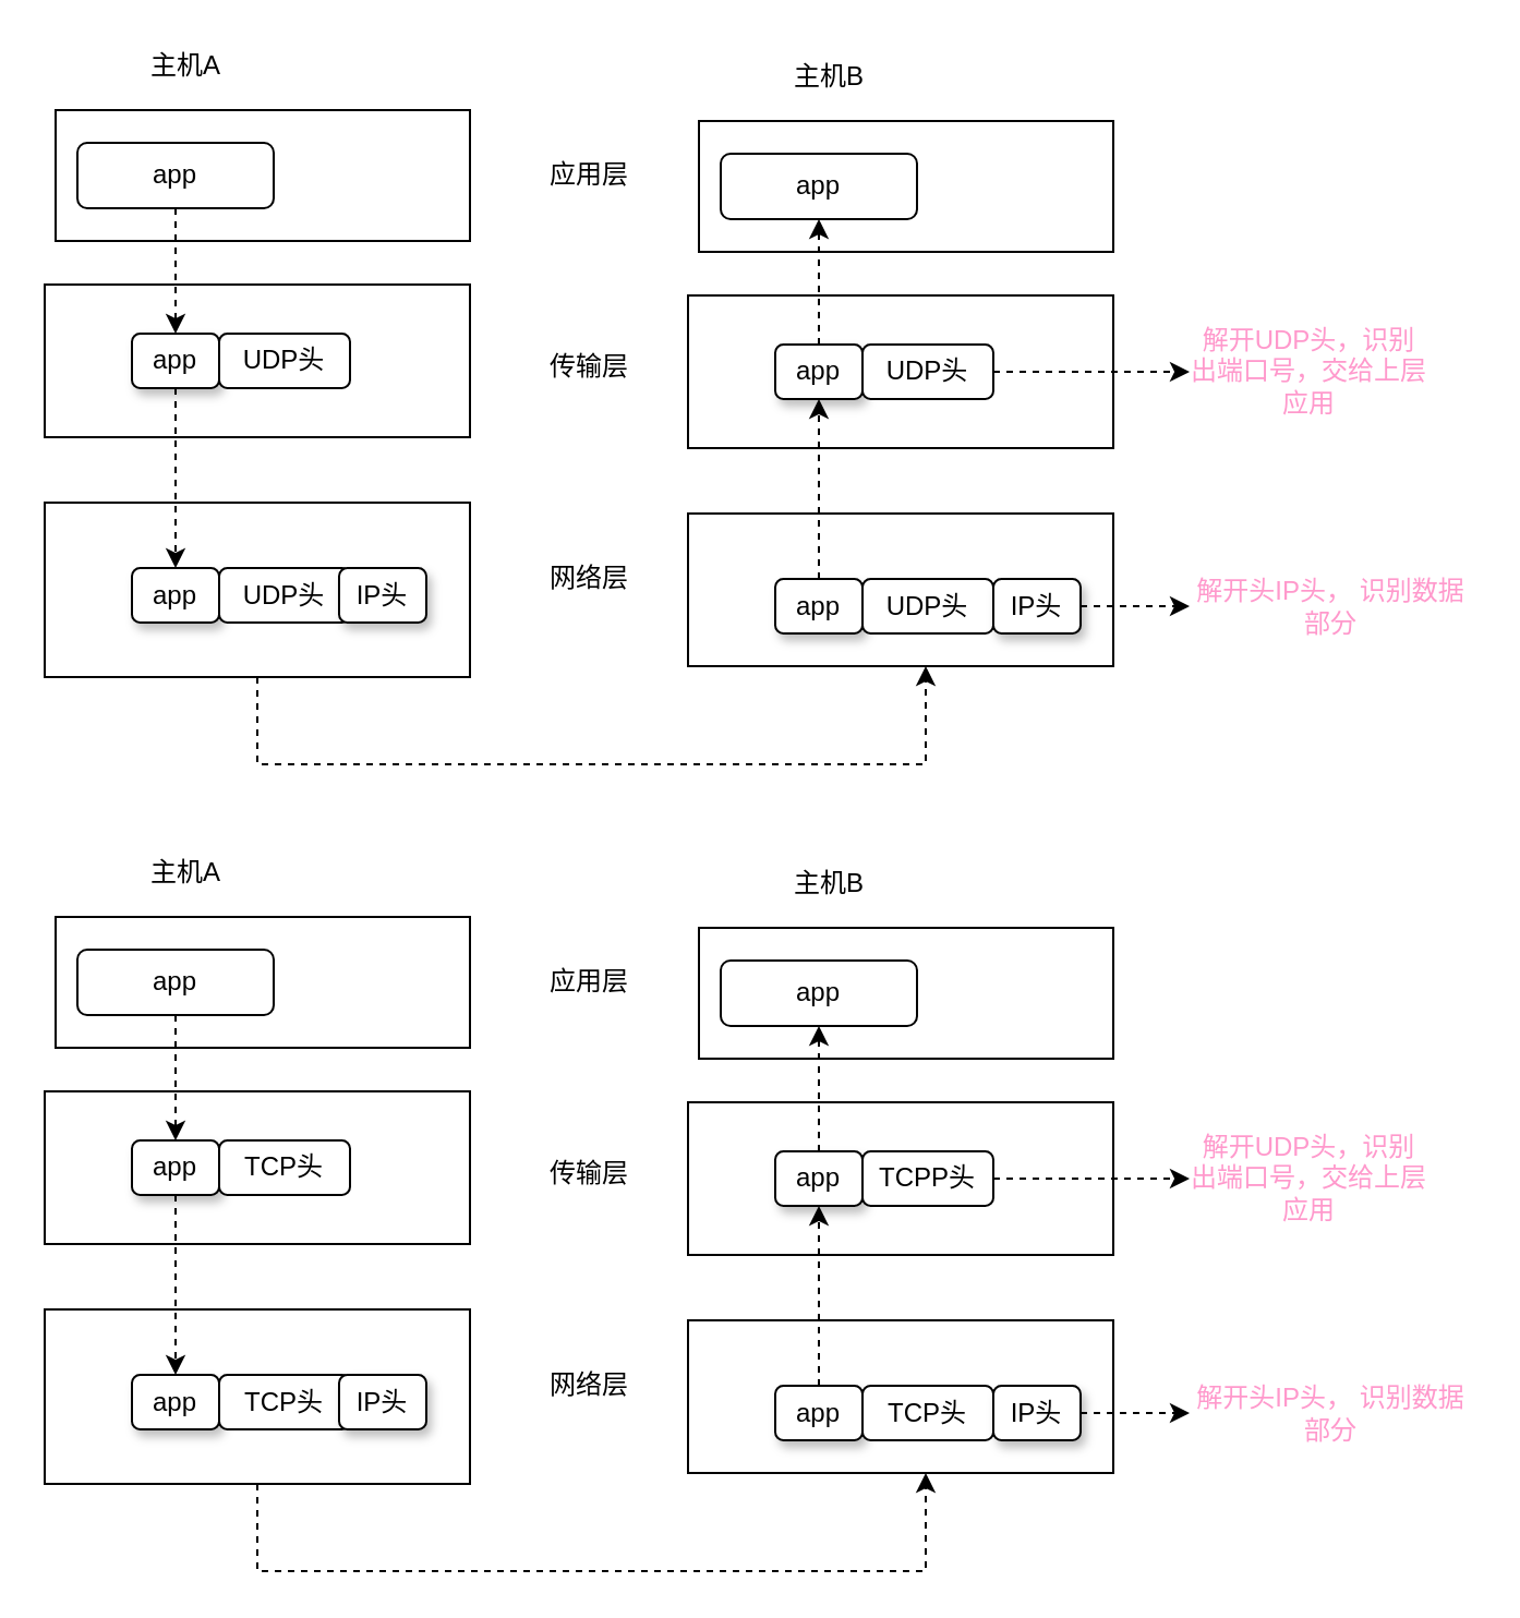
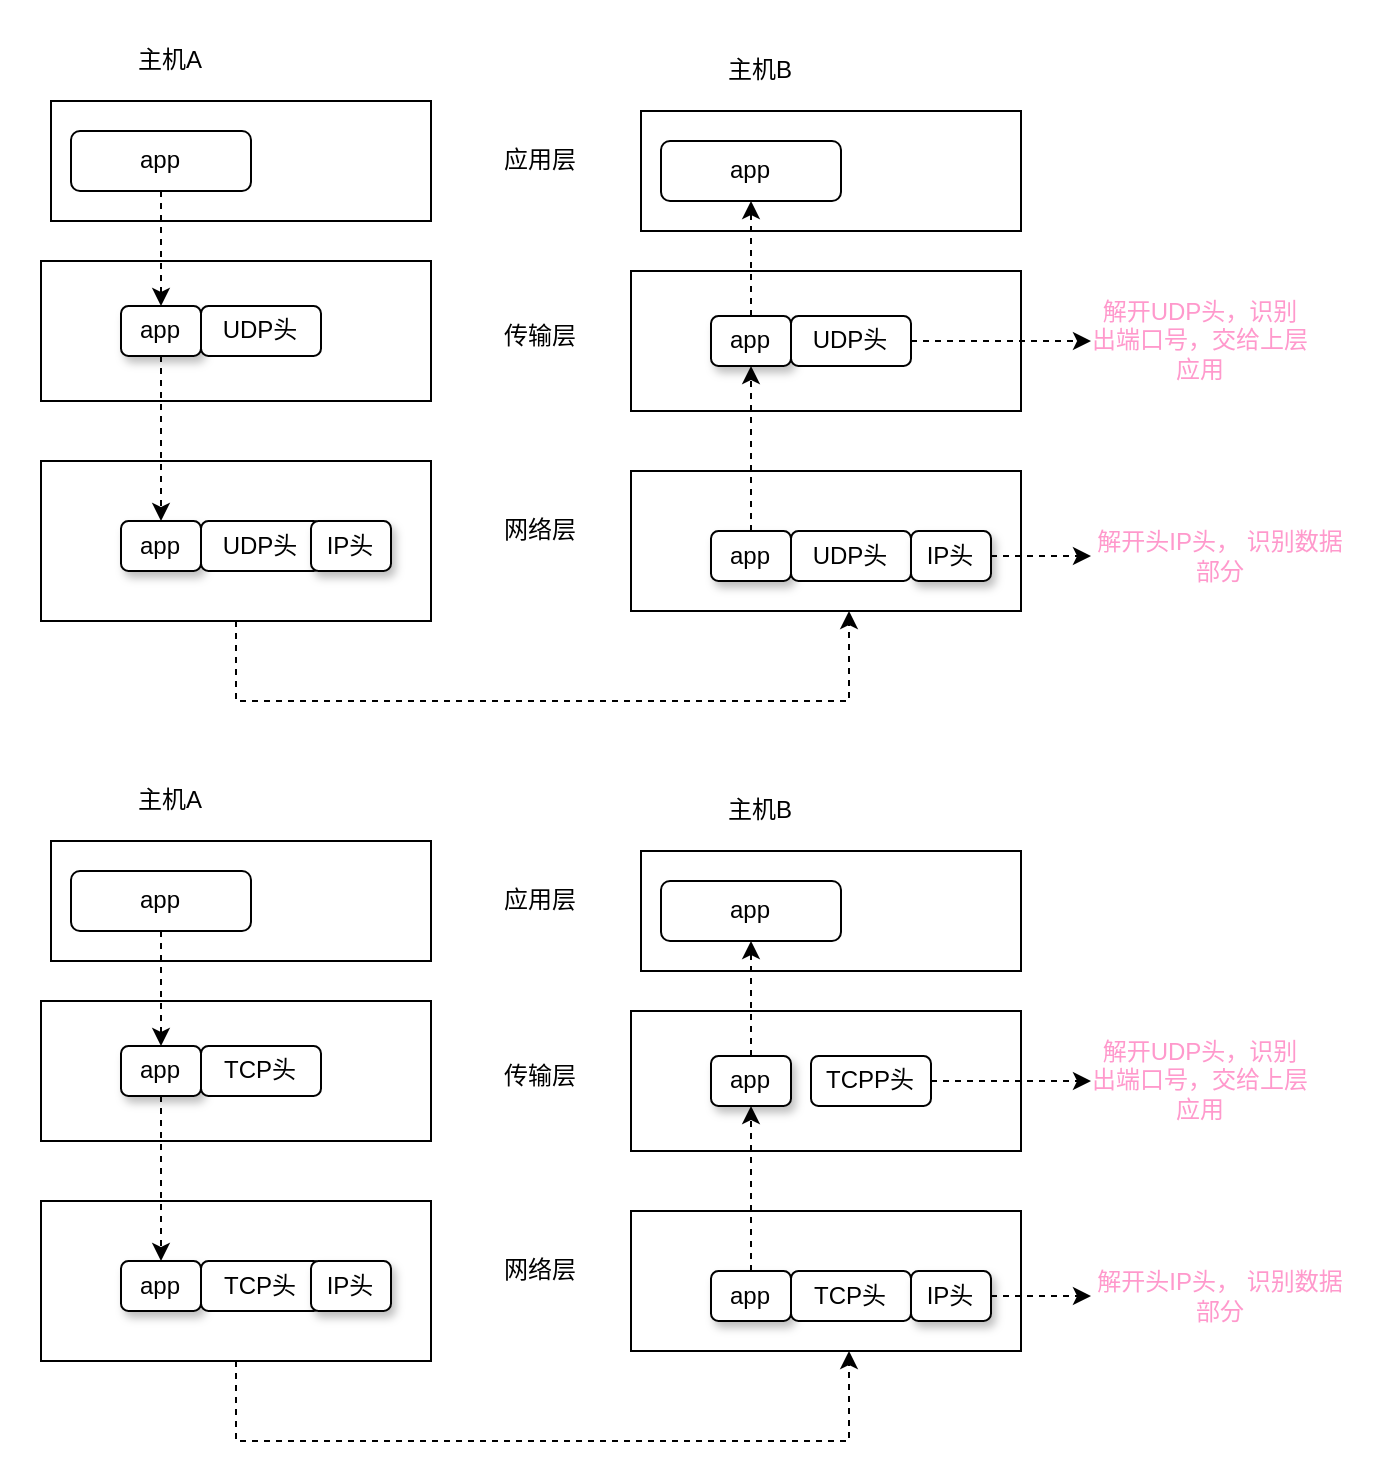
- <mxCell id="57" value="TCPP头" style="rounded=1;whiteSpace=wrap;html=1;" vertex="1" parent="1"><mxGeometry x="395" y="527.5" width="60" height="25" as="geometry" /></mxCell>
+ <mxCell id="57" value="TCPP头" style="rounded=1;whiteSpace=wrap;html=1;" vertex="1" parent="1"><mxGeometry x="405" y="527.5" width="60" height="25" as="geometry" /></mxCell>
